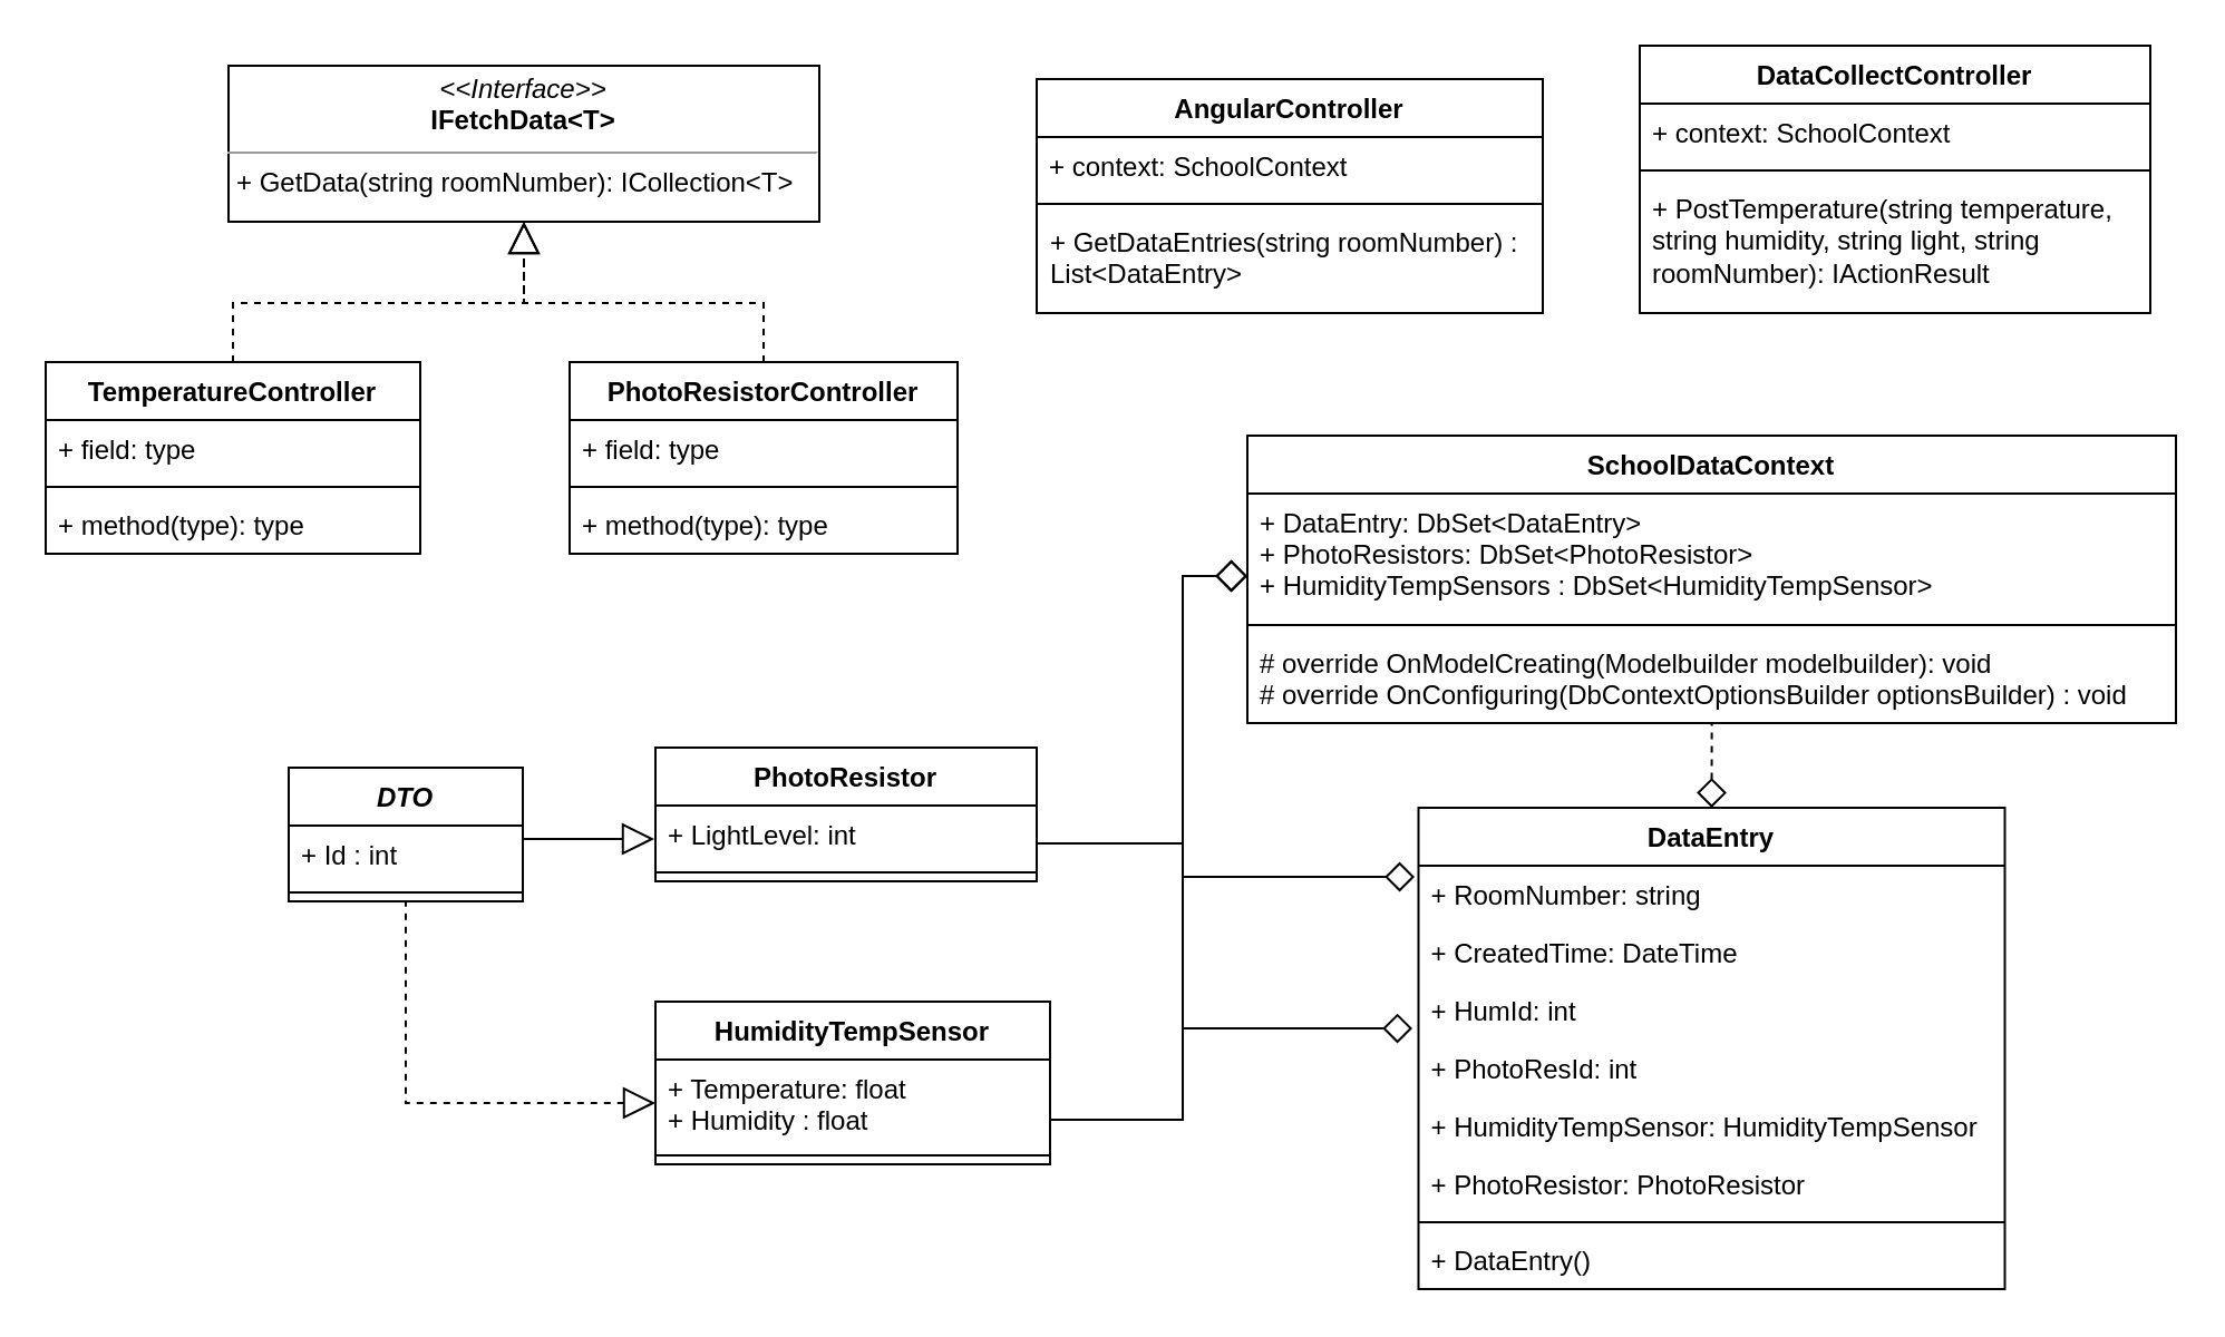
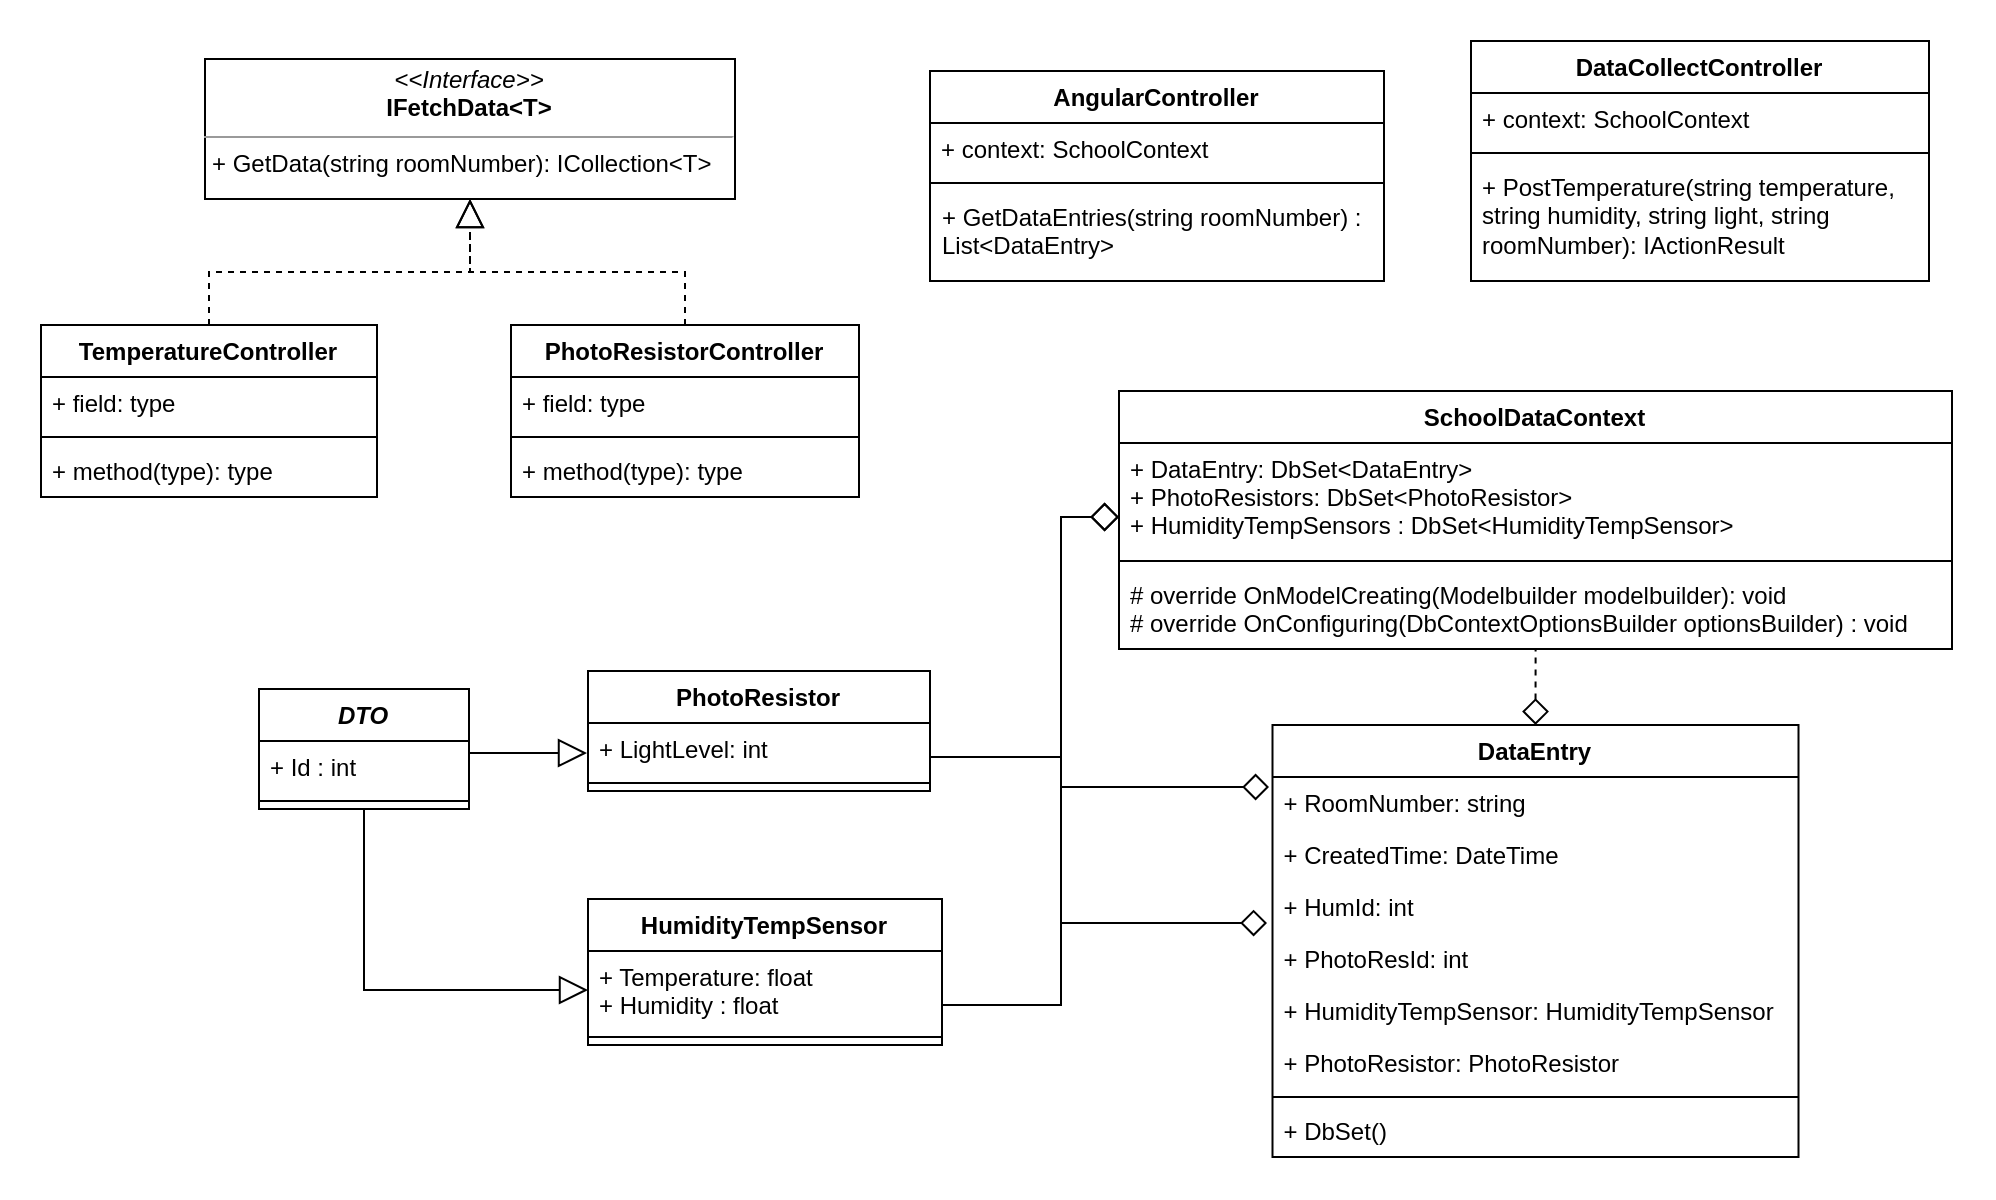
- <mxCell id="29" style="edgeStyle=orthogonalEdgeStyle;rounded=0;orthogonalLoop=1;jettySize=auto;html=1;exitX=0;exitY=0.5;exitDx=0;exitDy=0;startArrow=block;startFill=0;endArrow=none;endFill=0;startSize=12;endSize=11;dashed=1;" edge="1" parent="1" source="7" target="25"><mxGeometry relative="1" as="geometry" /></mxCell>
+ <mxCell id="29" style="edgeStyle=orthogonalEdgeStyle;rounded=0;orthogonalLoop=1;jettySize=auto;html=1;exitX=0;exitY=0.5;exitDx=0;exitDy=0;startArrow=block;startFill=0;endArrow=none;endFill=0;startSize=12;endSize=11;" edge="1" parent="1" source="7" target="25"><mxGeometry relative="1" as="geometry" /></mxCell>
- <mxCell id="40" value="+ DataEntry() " style="text;strokeColor=none;fillColor=none;align=left;verticalAlign=top;spacingLeft=4;spacingRight=4;overflow=hidden;rotatable=0;points=[[0,0.5],[1,0.5]];portConstraint=eastwest;" vertex="1" parent="32"><mxGeometry y="190" width="263" height="26" as="geometry" /></mxCell>
+ <mxCell id="40" value="+ DbSet() " style="text;strokeColor=none;fillColor=none;align=left;verticalAlign=top;spacingLeft=4;spacingRight=4;overflow=hidden;rotatable=0;points=[[0,0.5],[1,0.5]];portConstraint=eastwest;" vertex="1" parent="32"><mxGeometry y="190" width="263" height="26" as="geometry" /></mxCell>
